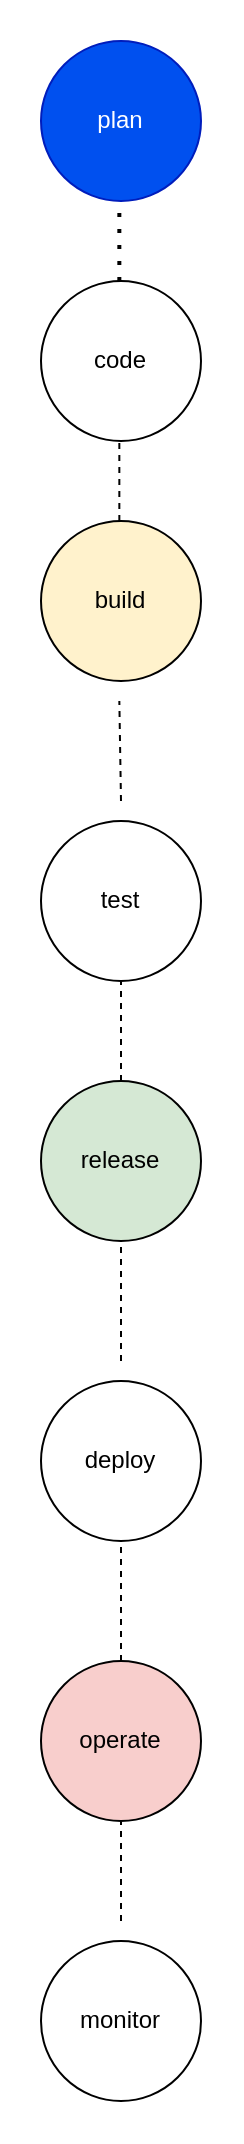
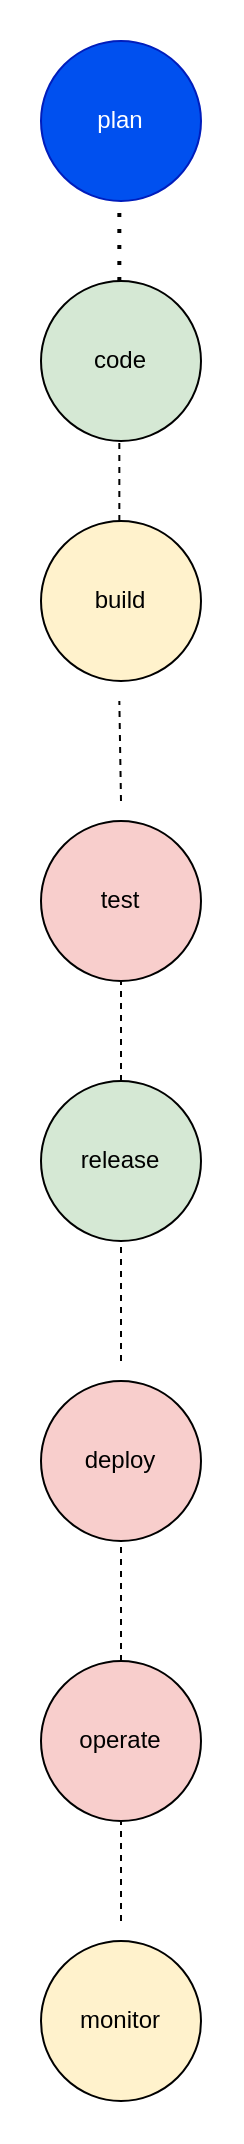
- <mxCell id="15" value="code" style="ellipse;whiteSpace=wrap;html=1;aspect=fixed;" vertex="1" parent="1"><mxGeometry x="20" y="140" width="80" height="80" as="geometry" /></mxCell>
+ <mxCell id="15" value="code" style="ellipse;whiteSpace=wrap;html=1;aspect=fixed;fillColor=#d5e8d4;" vertex="1" parent="1"><mxGeometry x="20" y="140" width="80" height="80" as="geometry" /></mxCell>
- <mxCell id="6" value="test" style="ellipse;whiteSpace=wrap;html=1;aspect=fixed;" vertex="1" parent="1"><mxGeometry x="20" y="410" width="80" height="80" as="geometry" /></mxCell>
+ <mxCell id="6" value="test" style="ellipse;whiteSpace=wrap;html=1;aspect=fixed;fillColor=#f8cecc;" vertex="1" parent="1"><mxGeometry x="20" y="410" width="80" height="80" as="geometry" /></mxCell>
- <mxCell id="9" value="deploy" style="ellipse;whiteSpace=wrap;html=1;aspect=fixed;" vertex="1" parent="1"><mxGeometry x="20" y="690" width="80" height="80" as="geometry" /></mxCell>
+ <mxCell id="9" value="deploy" style="ellipse;whiteSpace=wrap;html=1;aspect=fixed;fillColor=#f8cecc;" vertex="1" parent="1"><mxGeometry x="20" y="690" width="80" height="80" as="geometry" /></mxCell>
- <mxCell id="14" value="monitor" style="ellipse;whiteSpace=wrap;html=1;aspect=fixed;" vertex="1" parent="1"><mxGeometry x="20" y="970" width="80" height="80" as="geometry" /></mxCell>
+ <mxCell id="14" value="monitor" style="ellipse;whiteSpace=wrap;html=1;aspect=fixed;fillColor=#fff2cc;" vertex="1" parent="1"><mxGeometry x="20" y="970" width="80" height="80" as="geometry" /></mxCell>
